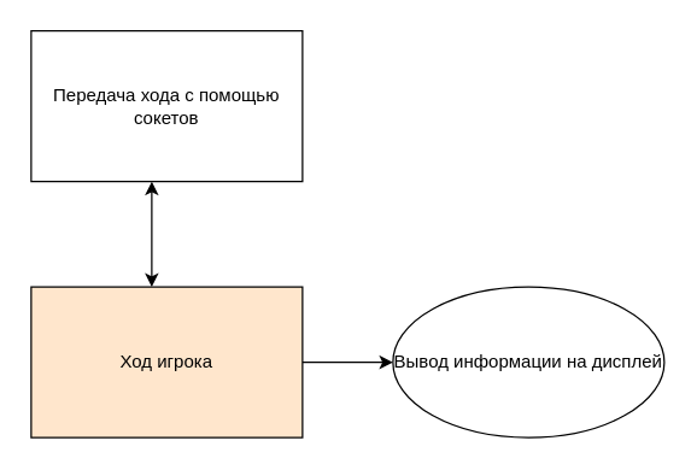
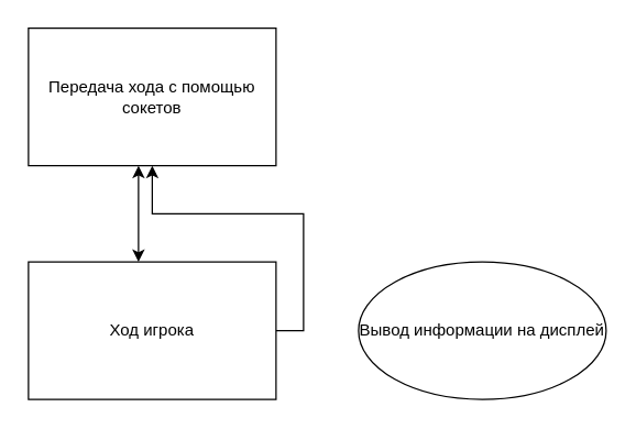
- <mxCell id="3" value="Ход игрока" style="rounded=0;whiteSpace=wrap;html=1;fillColor=#ffe6cc;" vertex="1" parent="1"><mxGeometry x="20" y="190" width="180" height="100" as="geometry" /></mxCell>
+ <mxCell id="3" value="Ход игрока" style="rounded=0;whiteSpace=wrap;html=1;" vertex="1" parent="1"><mxGeometry x="20" y="190" width="180" height="100" as="geometry" /></mxCell>
- <mxCell id="2" style="edgeStyle=orthogonalEdgeStyle;rounded=0;orthogonalLoop=1;jettySize=auto;html=1;exitX=1;exitY=0.5;exitDx=0;exitDy=0;entryX=0;entryY=0.5;entryDx=0;entryDy=0;" edge="1" parent="1" source="3" target="6"><mxGeometry relative="1" as="geometry" /></mxCell>
+ <mxCell id="2" style="edgeStyle=orthogonalEdgeStyle;rounded=0;orthogonalLoop=1;jettySize=auto;html=1;exitX=1;exitY=0.5;exitDx=0;exitDy=0;" edge="1" parent="1" source="3" target="4"><mxGeometry relative="1" as="geometry" /></mxCell>
